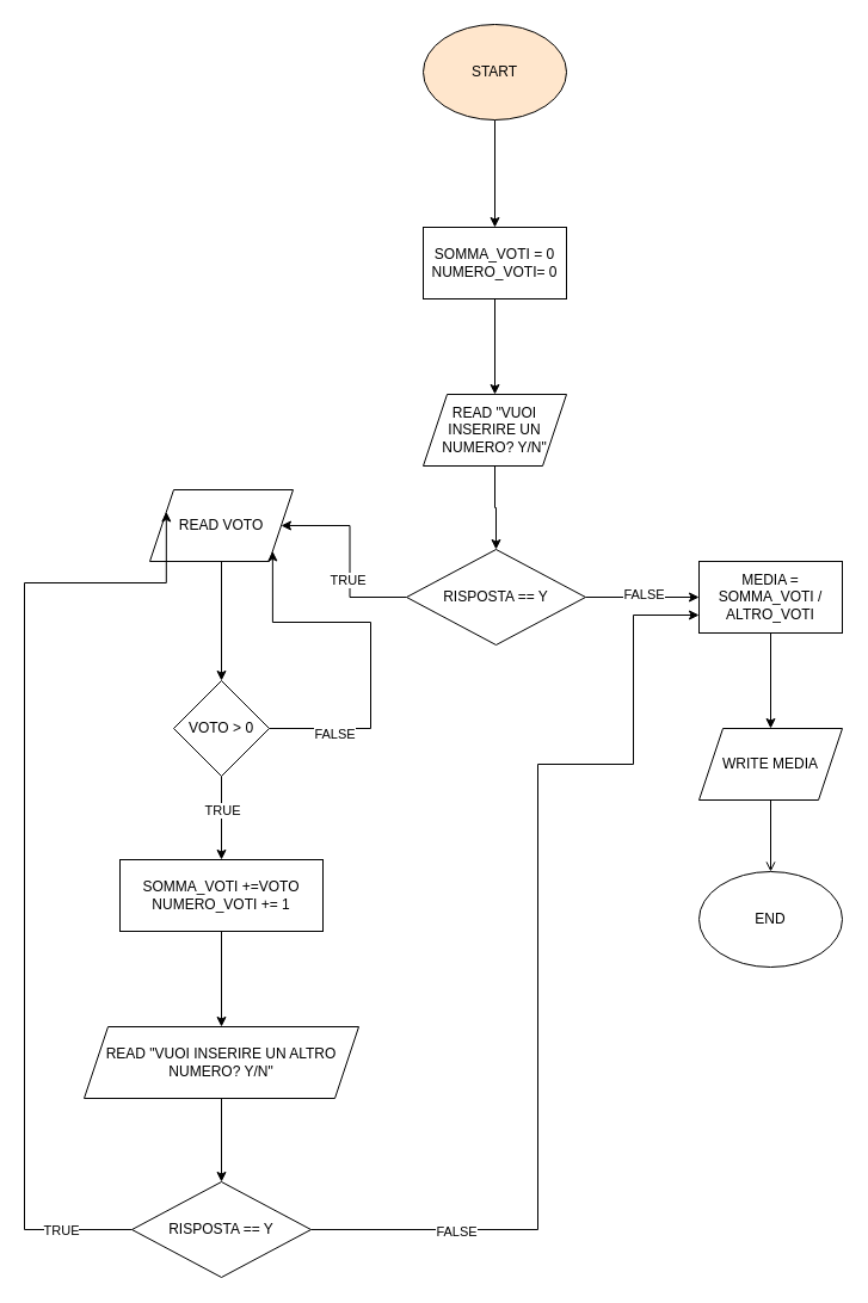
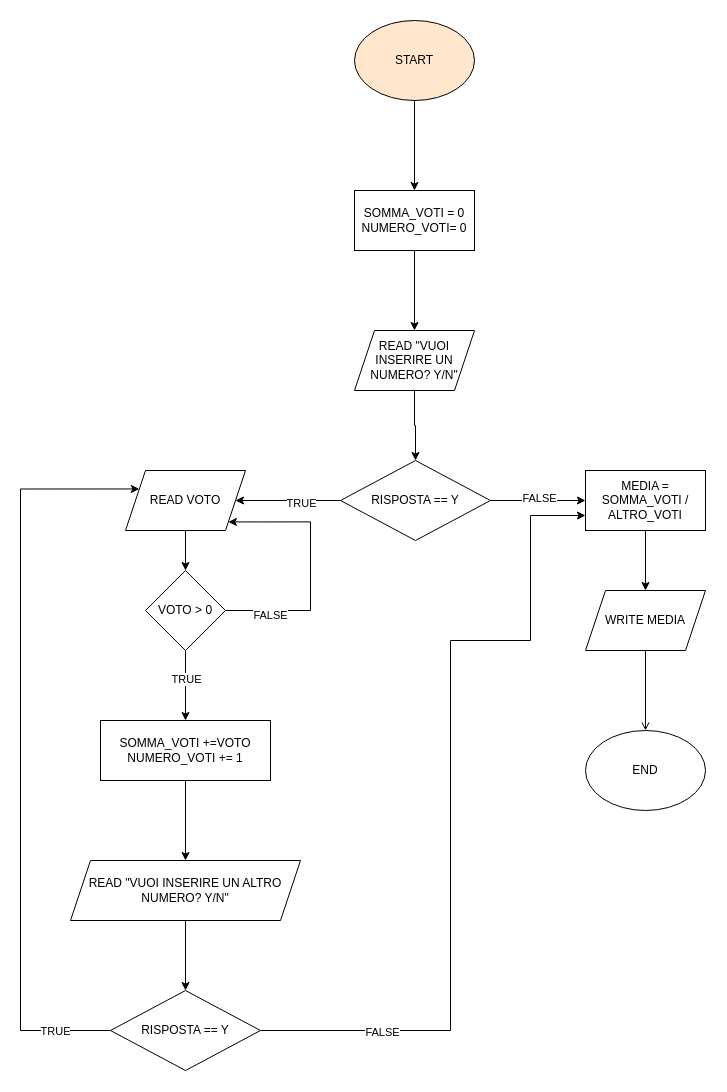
- <mxCell id="18" value="READ VOTO" style="shape=parallelogram;perimeter=parallelogramPerimeter;whiteSpace=wrap;html=1;fixedSize=1;" vertex="1" parent="1"><mxGeometry x="125" y="410" width="120" height="60" as="geometry" /></mxCell>
+ <mxCell id="18" value="READ VOTO" style="shape=parallelogram;perimeter=parallelogramPerimeter;whiteSpace=wrap;html=1;fixedSize=1;" vertex="1" parent="1"><mxGeometry x="125" y="470" width="120" height="60" as="geometry" /></mxCell>
- <mxCell id="16" value="WRITE MEDIA" style="shape=parallelogram;perimeter=parallelogramPerimeter;whiteSpace=wrap;html=1;fixedSize=1;" vertex="1" parent="1"><mxGeometry x="585" y="610" width="120" height="60" as="geometry" /></mxCell>
+ <mxCell id="16" value="WRITE MEDIA" style="shape=parallelogram;perimeter=parallelogramPerimeter;whiteSpace=wrap;html=1;fixedSize=1;" vertex="1" parent="1"><mxGeometry x="585" y="590" width="120" height="60" as="geometry" /></mxCell>
